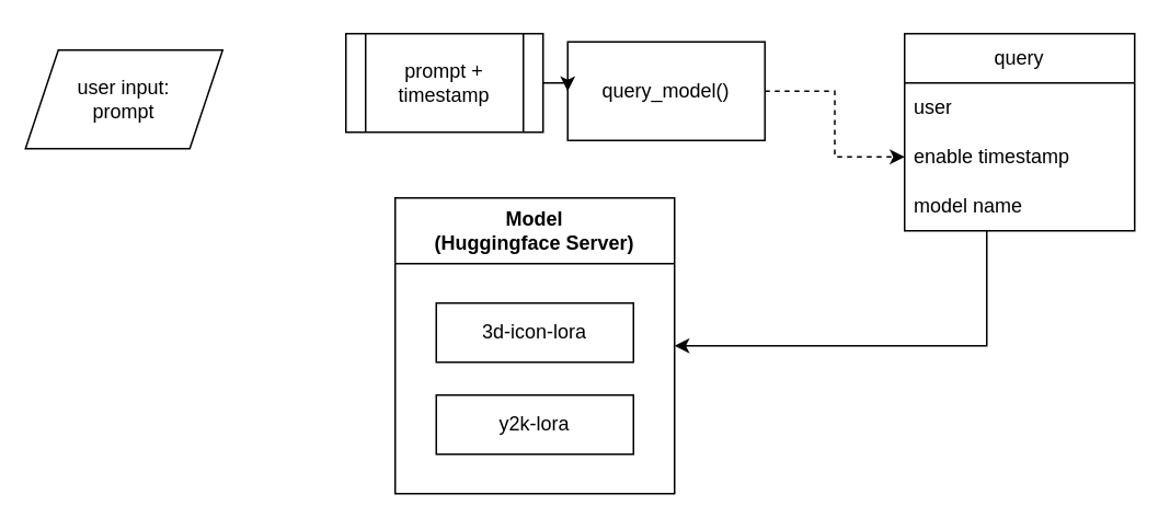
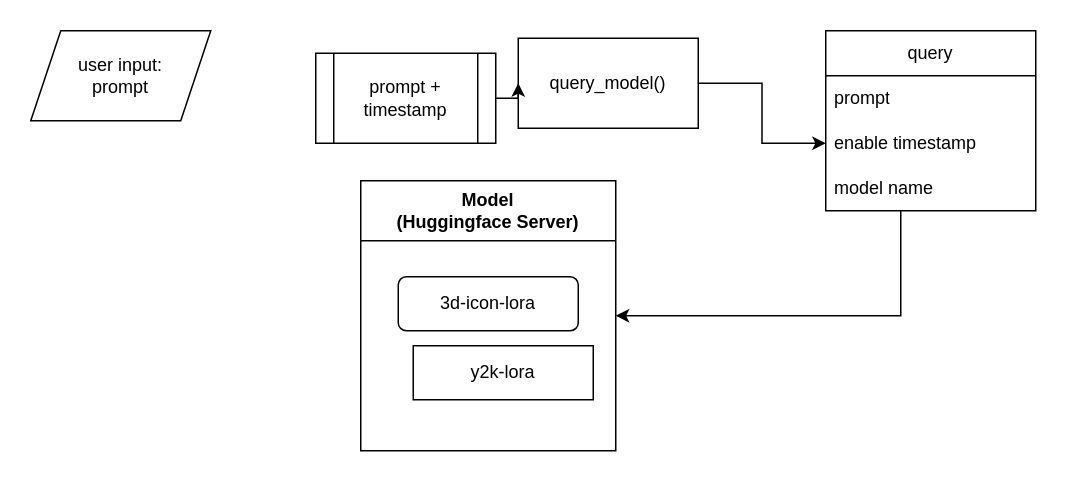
- <mxCell id="10" value="prompt + timestamp" style="shape=process;whiteSpace=wrap;html=1;backgroundOutline=1;" vertex="1" parent="1"><mxGeometry x="210" y="20" width="120" height="60" as="geometry" /></mxCell>
+ <mxCell id="10" value="prompt + timestamp" style="shape=process;whiteSpace=wrap;html=1;backgroundOutline=1;" vertex="1" parent="1"><mxGeometry x="210" y="35" width="120" height="60" as="geometry" /></mxCell>
- <mxCell id="8" value="user input:&lt;div&gt;prompt&lt;/div&gt;" style="shape=parallelogram;perimeter=parallelogramPerimeter;whiteSpace=wrap;html=1;fixedSize=1;" vertex="1" parent="1"><mxGeometry x="15" y="30" width="120" height="60" as="geometry" /></mxCell>
+ <mxCell id="8" value="user input:&lt;div&gt;prompt&lt;/div&gt;" style="shape=parallelogram;perimeter=parallelogramPerimeter;whiteSpace=wrap;html=1;fixedSize=1;" vertex="1" parent="1"><mxGeometry x="20" y="20" width="120" height="60" as="geometry" /></mxCell>
- <mxCell id="13" value="user" style="text;strokeColor=none;fillColor=none;align=left;verticalAlign=middle;spacingLeft=4;spacingRight=4;overflow=hidden;points=[[0,0.5],[1,0.5]];portConstraint=eastwest;rotatable=0;whiteSpace=wrap;html=1;" vertex="1" parent="12"><mxGeometry y="30" width="140" height="30" as="geometry" /></mxCell>
+ <mxCell id="13" value="prompt" style="text;strokeColor=none;fillColor=none;align=left;verticalAlign=middle;spacingLeft=4;spacingRight=4;overflow=hidden;points=[[0,0.5],[1,0.5]];portConstraint=eastwest;rotatable=0;whiteSpace=wrap;html=1;" vertex="1" parent="12"><mxGeometry y="30" width="140" height="30" as="geometry" /></mxCell>
- <mxCell id="2" value="" style="edgeStyle=orthogonalEdgeStyle;rounded=0;orthogonalLoop=1;jettySize=auto;html=1;dashed=1;" edge="1" parent="1" source="3" target="14"><mxGeometry relative="1" as="geometry" /></mxCell>
+ <mxCell id="2" value="" style="edgeStyle=orthogonalEdgeStyle;rounded=0;orthogonalLoop=1;jettySize=auto;html=1;" edge="1" parent="1" source="3" target="14"><mxGeometry relative="1" as="geometry" /></mxCell>
- <mxCell id="7" value="3d-icon-lora" style="whiteSpace=wrap;html=1;" vertex="1" parent="5"><mxGeometry x="25" y="64" width="120" height="36" as="geometry" /></mxCell>
+ <mxCell id="7" value="3d-icon-lora" style="whiteSpace=wrap;html=1;rounded=1;" vertex="1" parent="5"><mxGeometry x="25" y="64" width="120" height="36" as="geometry" /></mxCell>
- <mxCell id="6" value="y2k-lora" style="whiteSpace=wrap;html=1;" vertex="1" parent="5"><mxGeometry x="25" y="120" width="120" height="36" as="geometry" /></mxCell>
+ <mxCell id="6" value="y2k-lora" style="whiteSpace=wrap;html=1;" vertex="1" parent="5"><mxGeometry x="35" y="110" width="120" height="36" as="geometry" /></mxCell>
